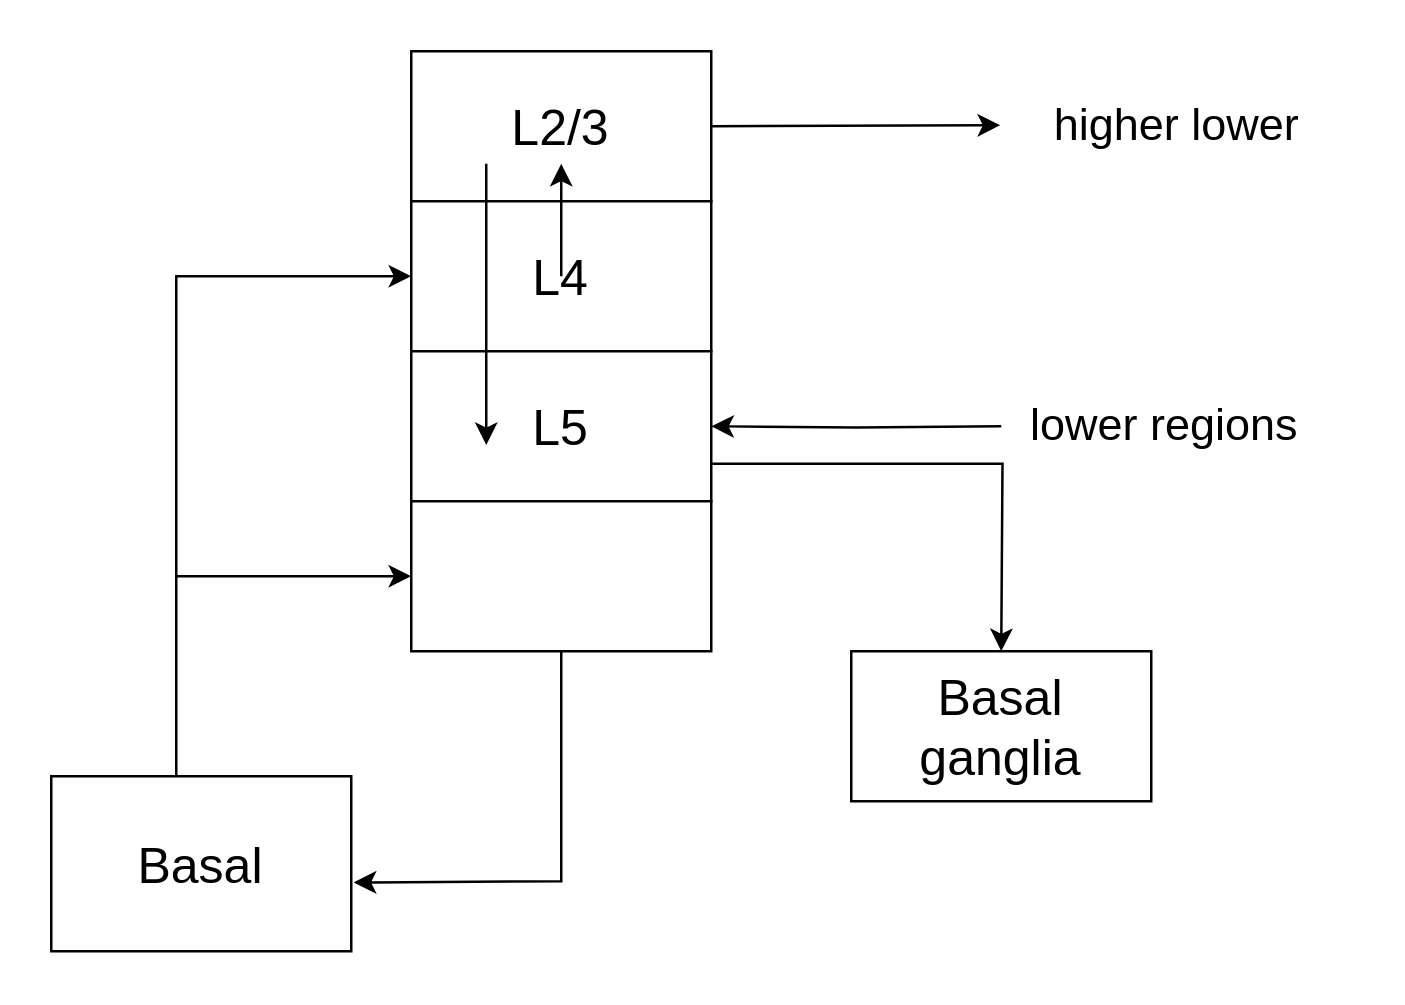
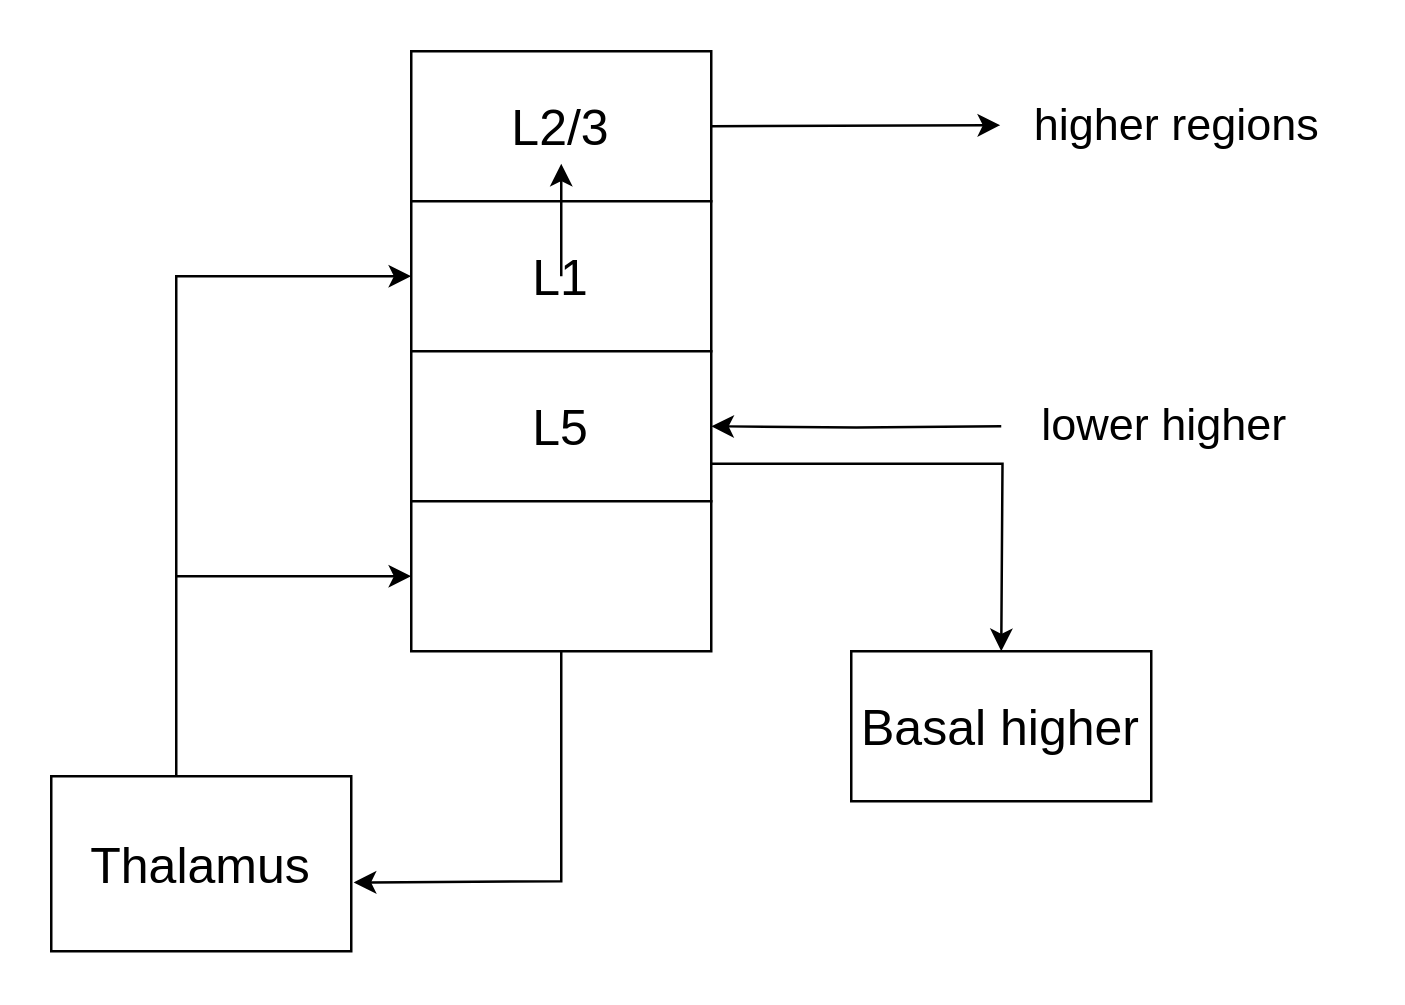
- <mxCell id="20" value="&lt;font style=&quot;font-size: 18px;&quot;&gt;higher lower&lt;/font&gt;" style="text;html=1;resizable=0;autosize=1;align=center;verticalAlign=middle;points=[];fillColor=none;strokeColor=none;rounded=0;" vertex="1" parent="1"><mxGeometry x="400" y="30" width="140" height="40" as="geometry" /></mxCell>
+ <mxCell id="20" value="&lt;font style=&quot;font-size: 18px;&quot;&gt;higher regions&lt;/font&gt;" style="text;html=1;resizable=0;autosize=1;align=center;verticalAlign=middle;points=[];fillColor=none;strokeColor=none;rounded=0;" vertex="1" parent="1"><mxGeometry x="400" y="30" width="140" height="40" as="geometry" /></mxCell>
- <mxCell id="10" value="&lt;span style=&quot;font-size: 20px&quot;&gt;L4&lt;/span&gt;" style="text;html=1;strokeColor=none;fillColor=none;align=center;verticalAlign=middle;whiteSpace=wrap;rounded=0;" parent="1" vertex="1"><mxGeometry x="194" y="95" width="60" height="30" as="geometry" /></mxCell>
+ <mxCell id="10" value="&lt;span style=&quot;font-size: 20px&quot;&gt;L1&lt;/span&gt;" style="text;html=1;strokeColor=none;fillColor=none;align=center;verticalAlign=middle;whiteSpace=wrap;rounded=0;" parent="1" vertex="1"><mxGeometry x="194" y="95" width="60" height="30" as="geometry" /></mxCell>
- <mxCell id="16" value="" style="endArrow=classic;html=1;rounded=0;fontSize=20;exitX=0;exitY=1;exitDx=0;exitDy=0;entryX=0;entryY=0.75;entryDx=0;entryDy=0;" parent="1" source="9" target="11" edge="1"><mxGeometry width="50" height="50" relative="1" as="geometry"><mxPoint x="200" y="240" as="sourcePoint" /><mxPoint x="250" y="190" as="targetPoint" /></mxGeometry></mxCell>
- <mxCell id="21" value="&lt;font style=&quot;font-size: 18px;&quot;&gt;lower regions&lt;/font&gt;" style="text;html=1;resizable=0;autosize=1;align=center;verticalAlign=middle;points=[];fillColor=none;strokeColor=none;rounded=0;" vertex="1" parent="1"><mxGeometry x="400" y="150" width="130" height="40" as="geometry" /></mxCell>
+ <mxCell id="21" value="&lt;font style=&quot;font-size: 18px;&quot;&gt;lower higher&lt;/font&gt;" style="text;html=1;resizable=0;autosize=1;align=center;verticalAlign=middle;points=[];fillColor=none;strokeColor=none;rounded=0;" vertex="1" parent="1"><mxGeometry x="400" y="150" width="130" height="40" as="geometry" /></mxCell>
- <mxCell id="19" value="Basal ganglia" style="rounded=0;whiteSpace=wrap;html=1;fontSize=20;" parent="1" vertex="1"><mxGeometry x="340" y="260" width="120" height="60" as="geometry" /></mxCell>
+ <mxCell id="19" value="Basal higher" style="rounded=0;whiteSpace=wrap;html=1;fontSize=20;" parent="1" vertex="1"><mxGeometry x="340" y="260" width="120" height="60" as="geometry" /></mxCell>
- <mxCell id="13" value="Basal" style="rounded=0;whiteSpace=wrap;html=1;fontSize=20;" parent="1" vertex="1"><mxGeometry x="20" y="310" width="120" height="70" as="geometry" /></mxCell>
+ <mxCell id="13" value="Thalamus" style="rounded=0;whiteSpace=wrap;html=1;fontSize=20;" parent="1" vertex="1"><mxGeometry x="20" y="310" width="120" height="70" as="geometry" /></mxCell>
